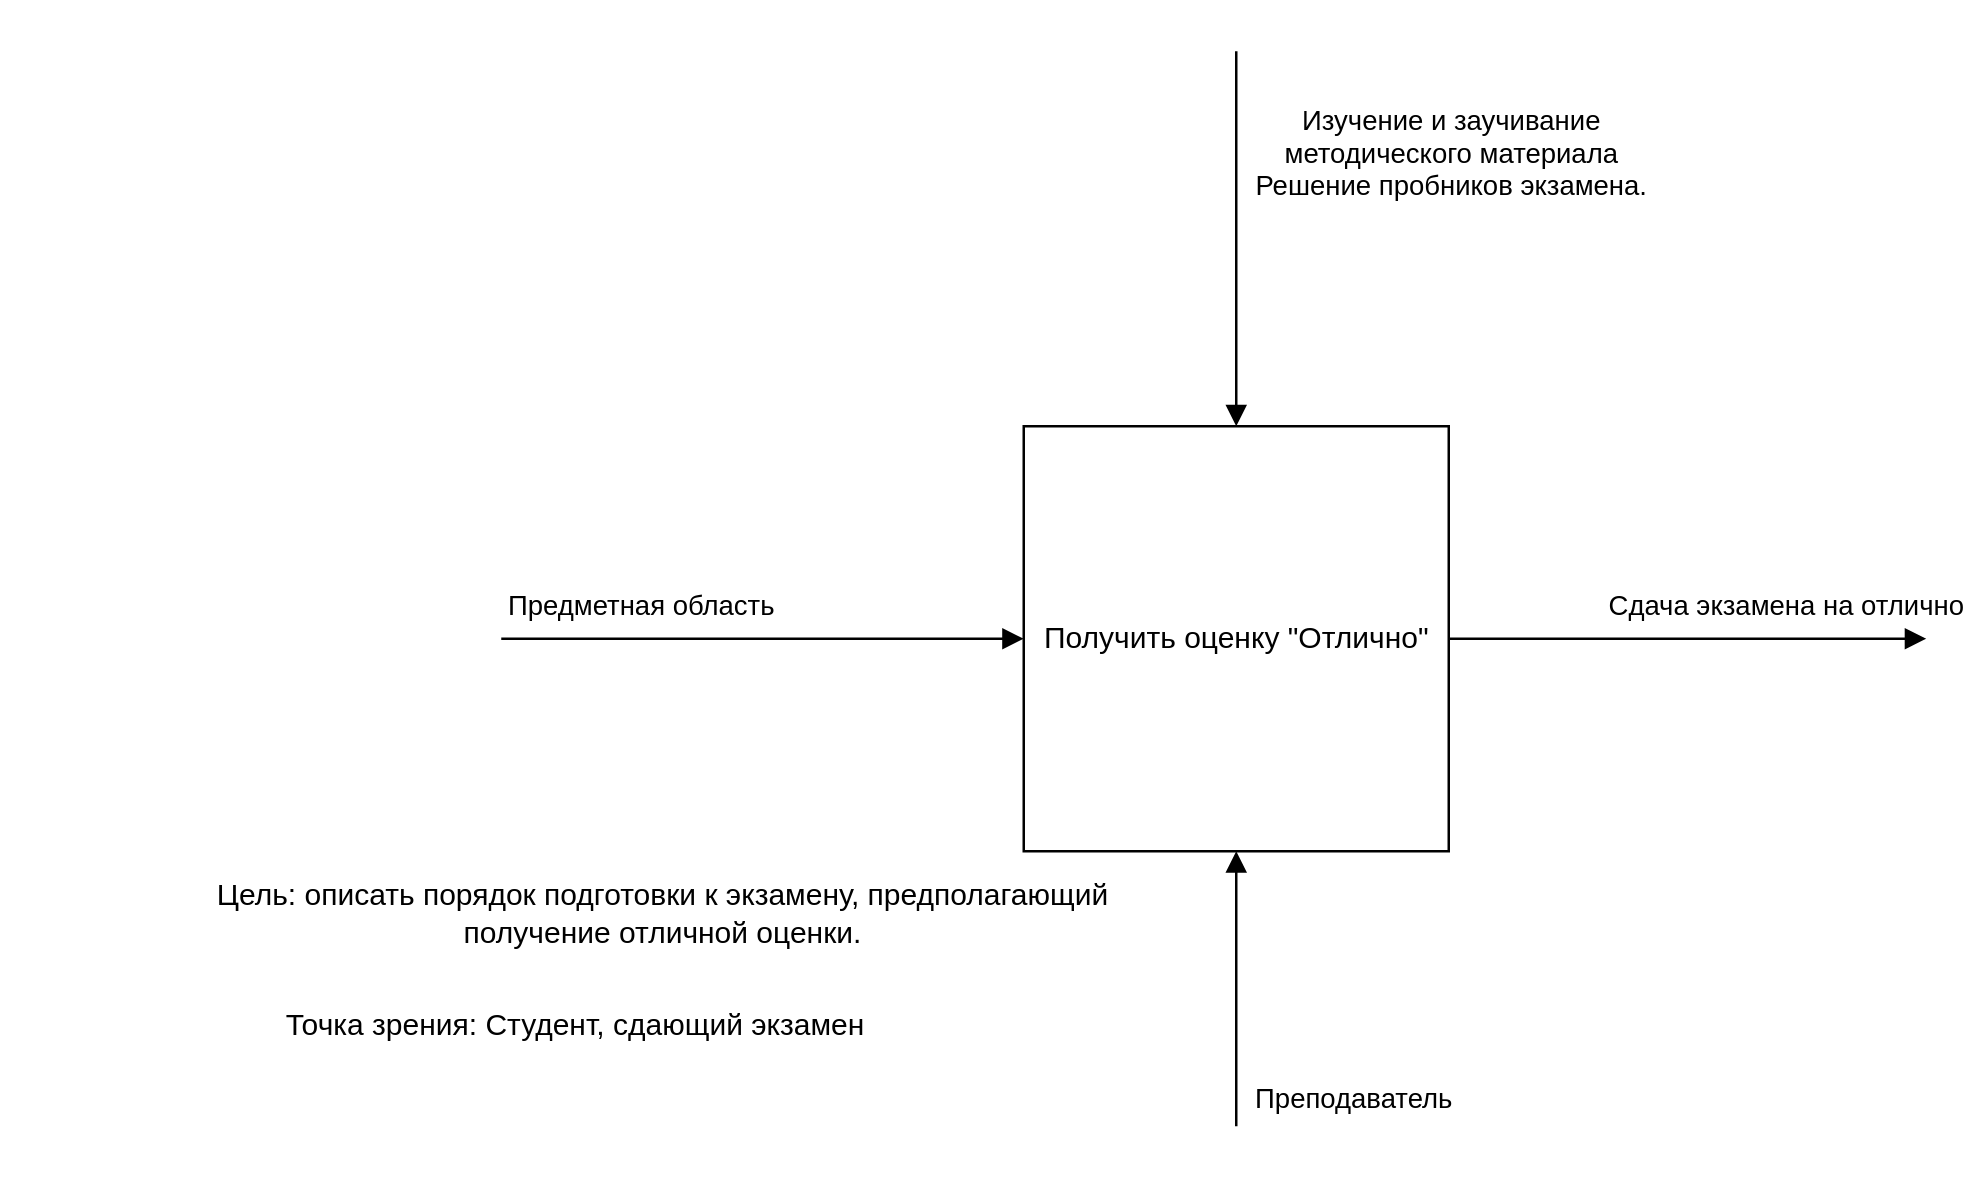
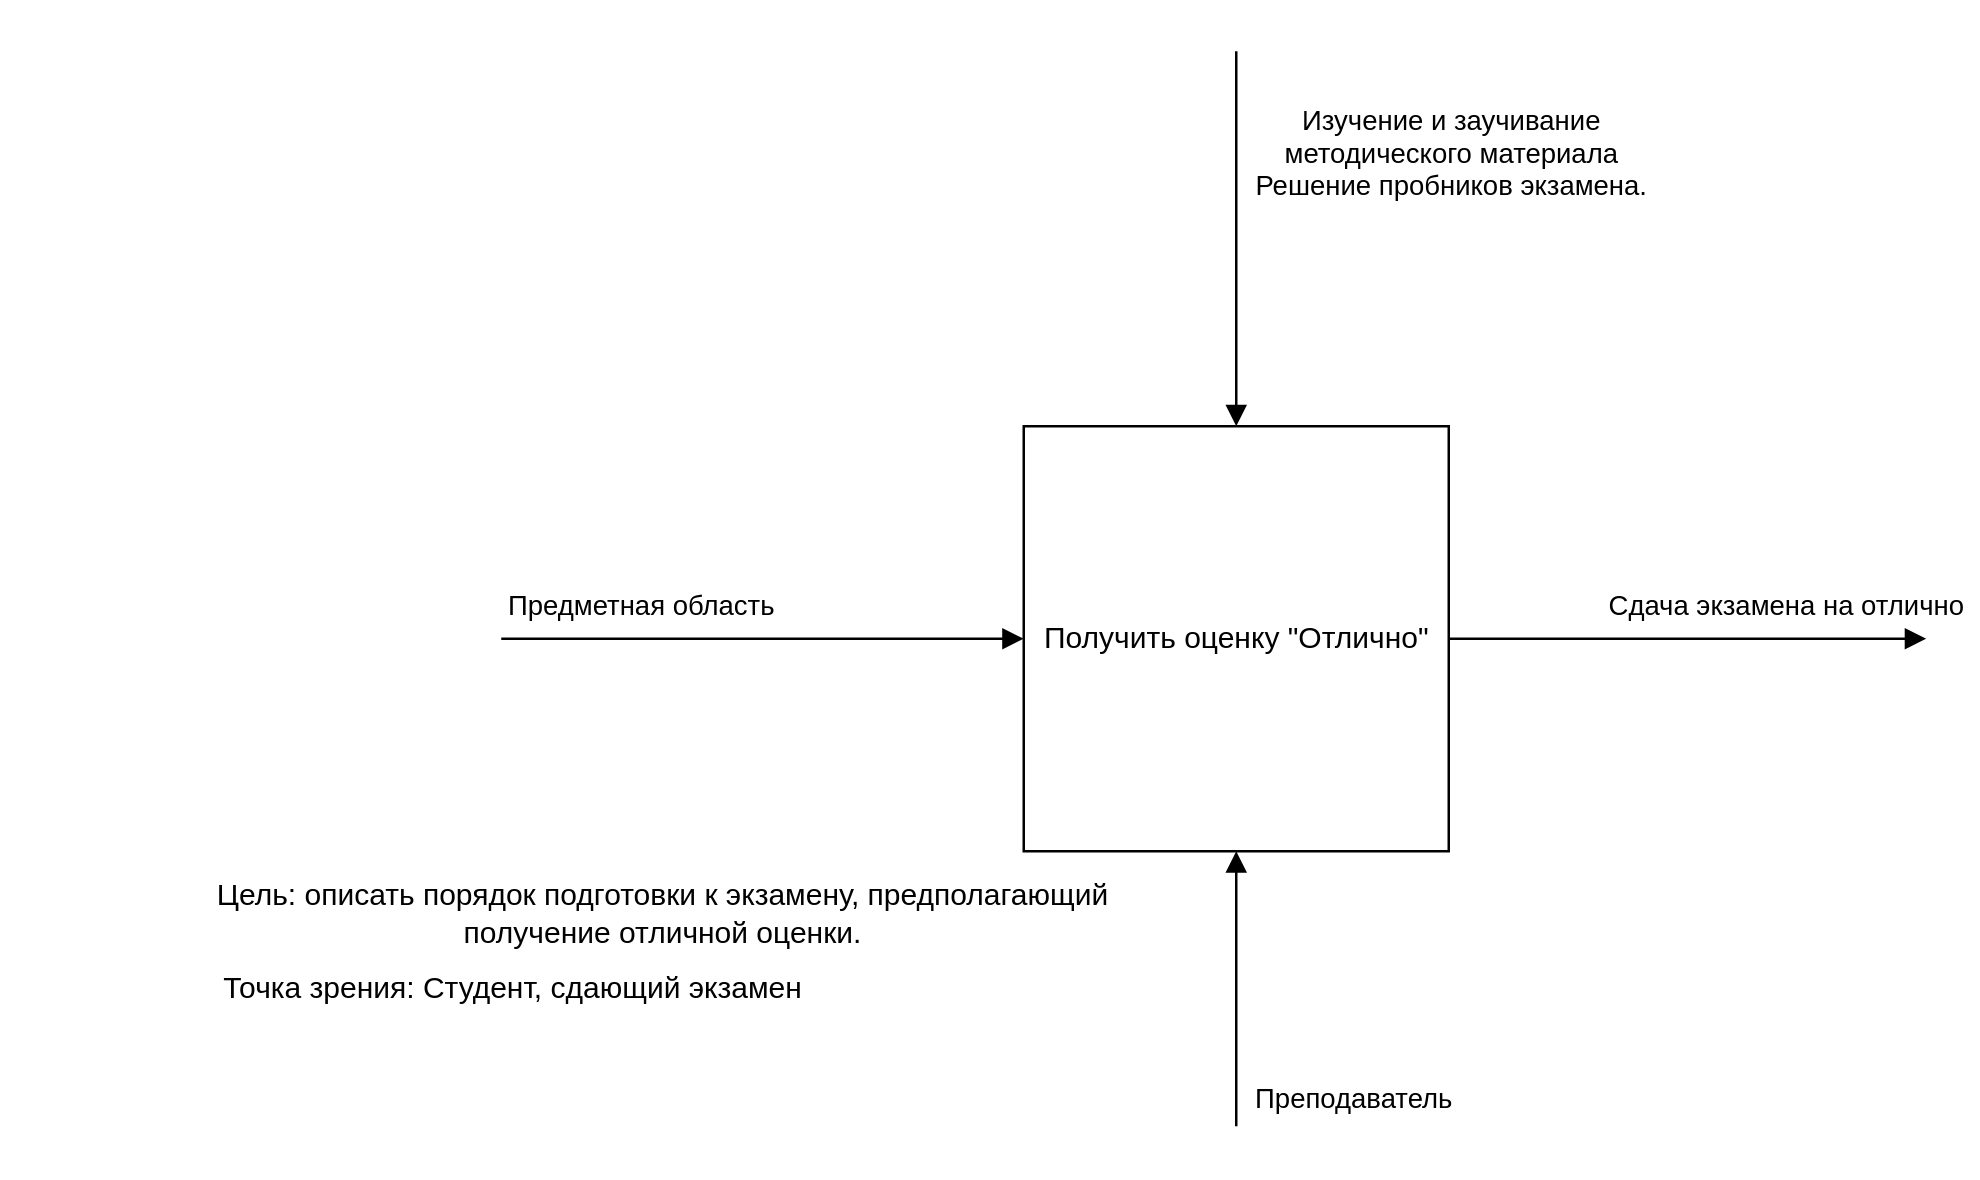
- <mxCell id="12" value="Точка зрения: Студент, сдающий экзамен" style="text;html=1;strokeColor=none;fillColor=none;align=center;verticalAlign=middle;whiteSpace=wrap;rounded=0;" parent="1" vertex="1"><mxGeometry x="45" y="395" width="370" height="30" as="geometry" /></mxCell>
+ <mxCell id="12" value="Точка зрения: Студент, сдающий экзамен" style="text;html=1;strokeColor=none;fillColor=none;align=center;verticalAlign=middle;whiteSpace=wrap;rounded=0;" parent="1" vertex="1"><mxGeometry x="20" y="380" width="370" height="30" as="geometry" /></mxCell>
